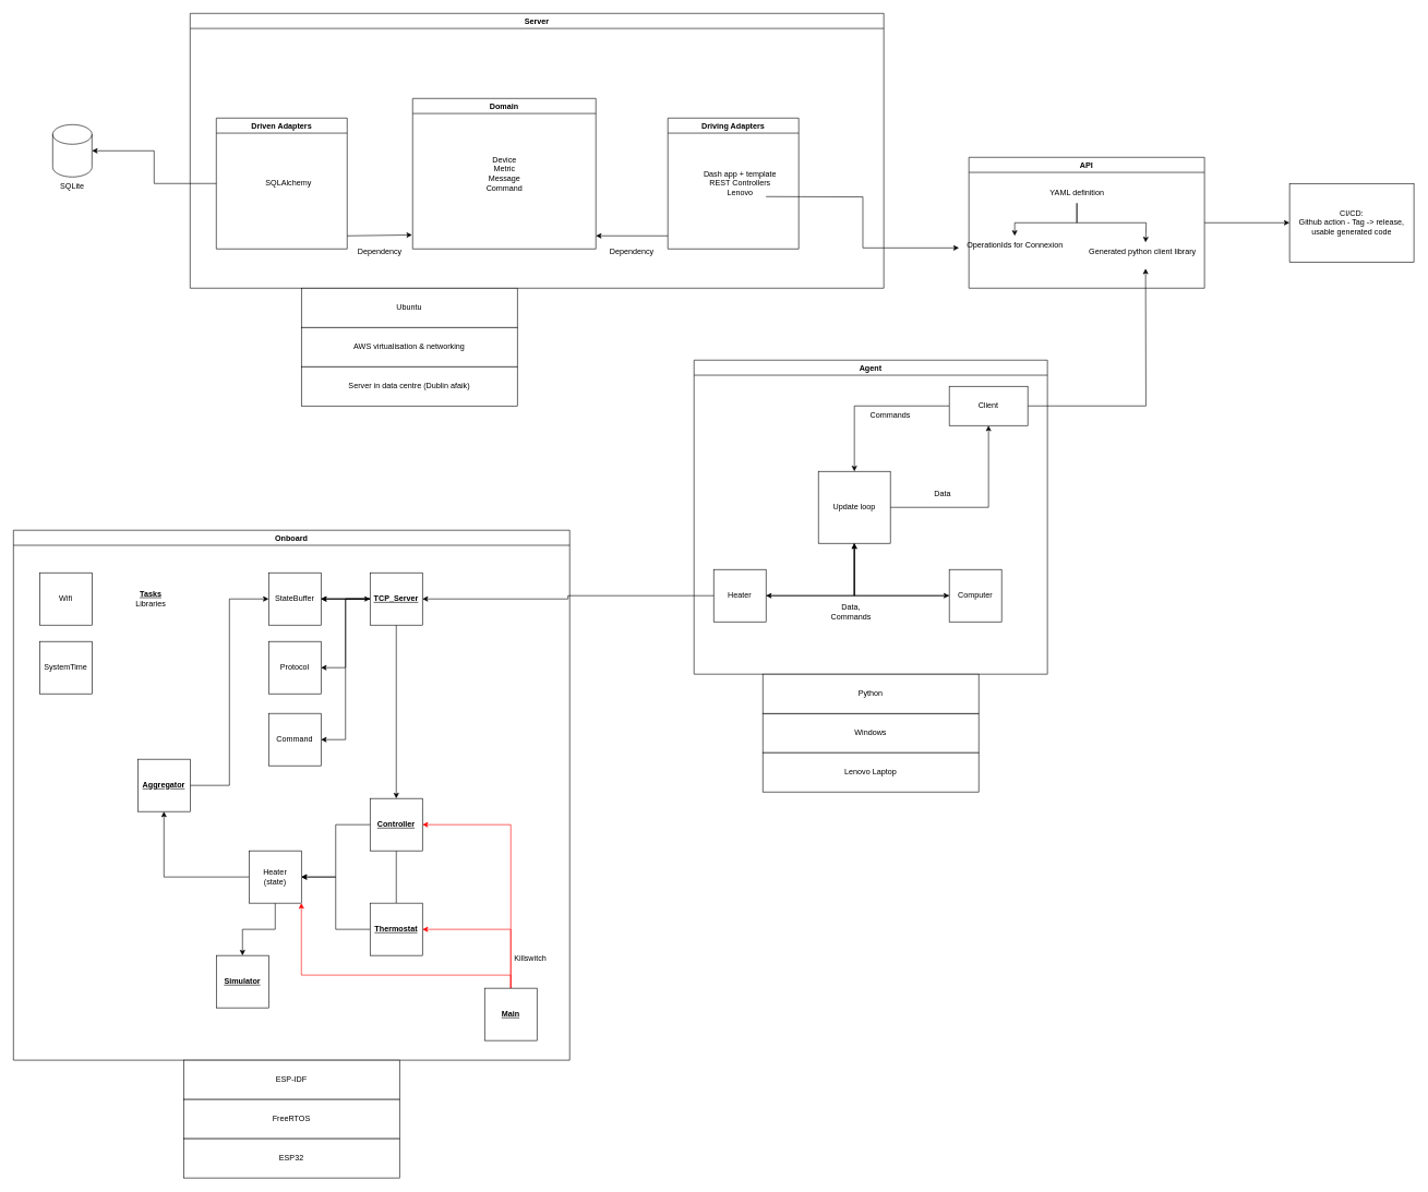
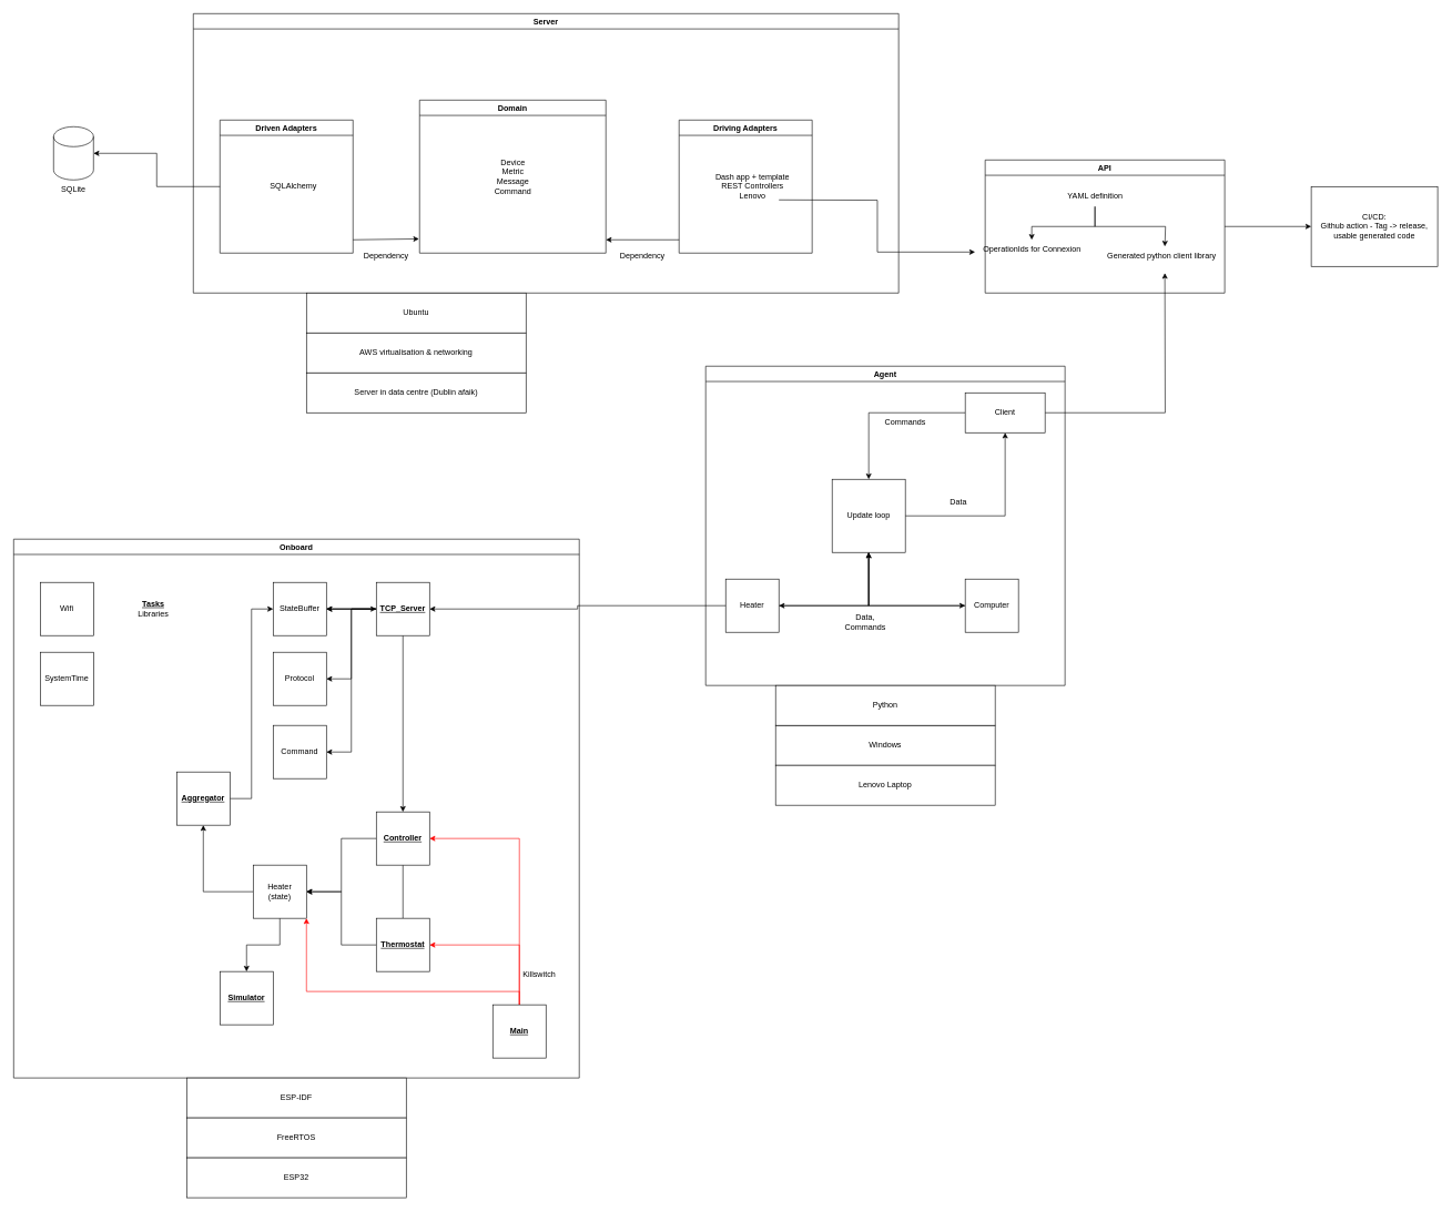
- <mxCell id="59" value="&lt;b&gt;&lt;u&gt;Aggregator&lt;/u&gt;&lt;/b&gt;" style="whiteSpace=wrap;html=1;aspect=fixed;" vertex="1" parent="39"><mxGeometry x="190" y="350" width="80" height="80" as="geometry" /></mxCell>
+ <mxCell id="59" value="&lt;b&gt;&lt;u&gt;Aggregator&lt;/u&gt;&lt;/b&gt;" style="whiteSpace=wrap;html=1;aspect=fixed;" vertex="1" parent="39"><mxGeometry x="245" y="350" width="80" height="80" as="geometry" /></mxCell>
